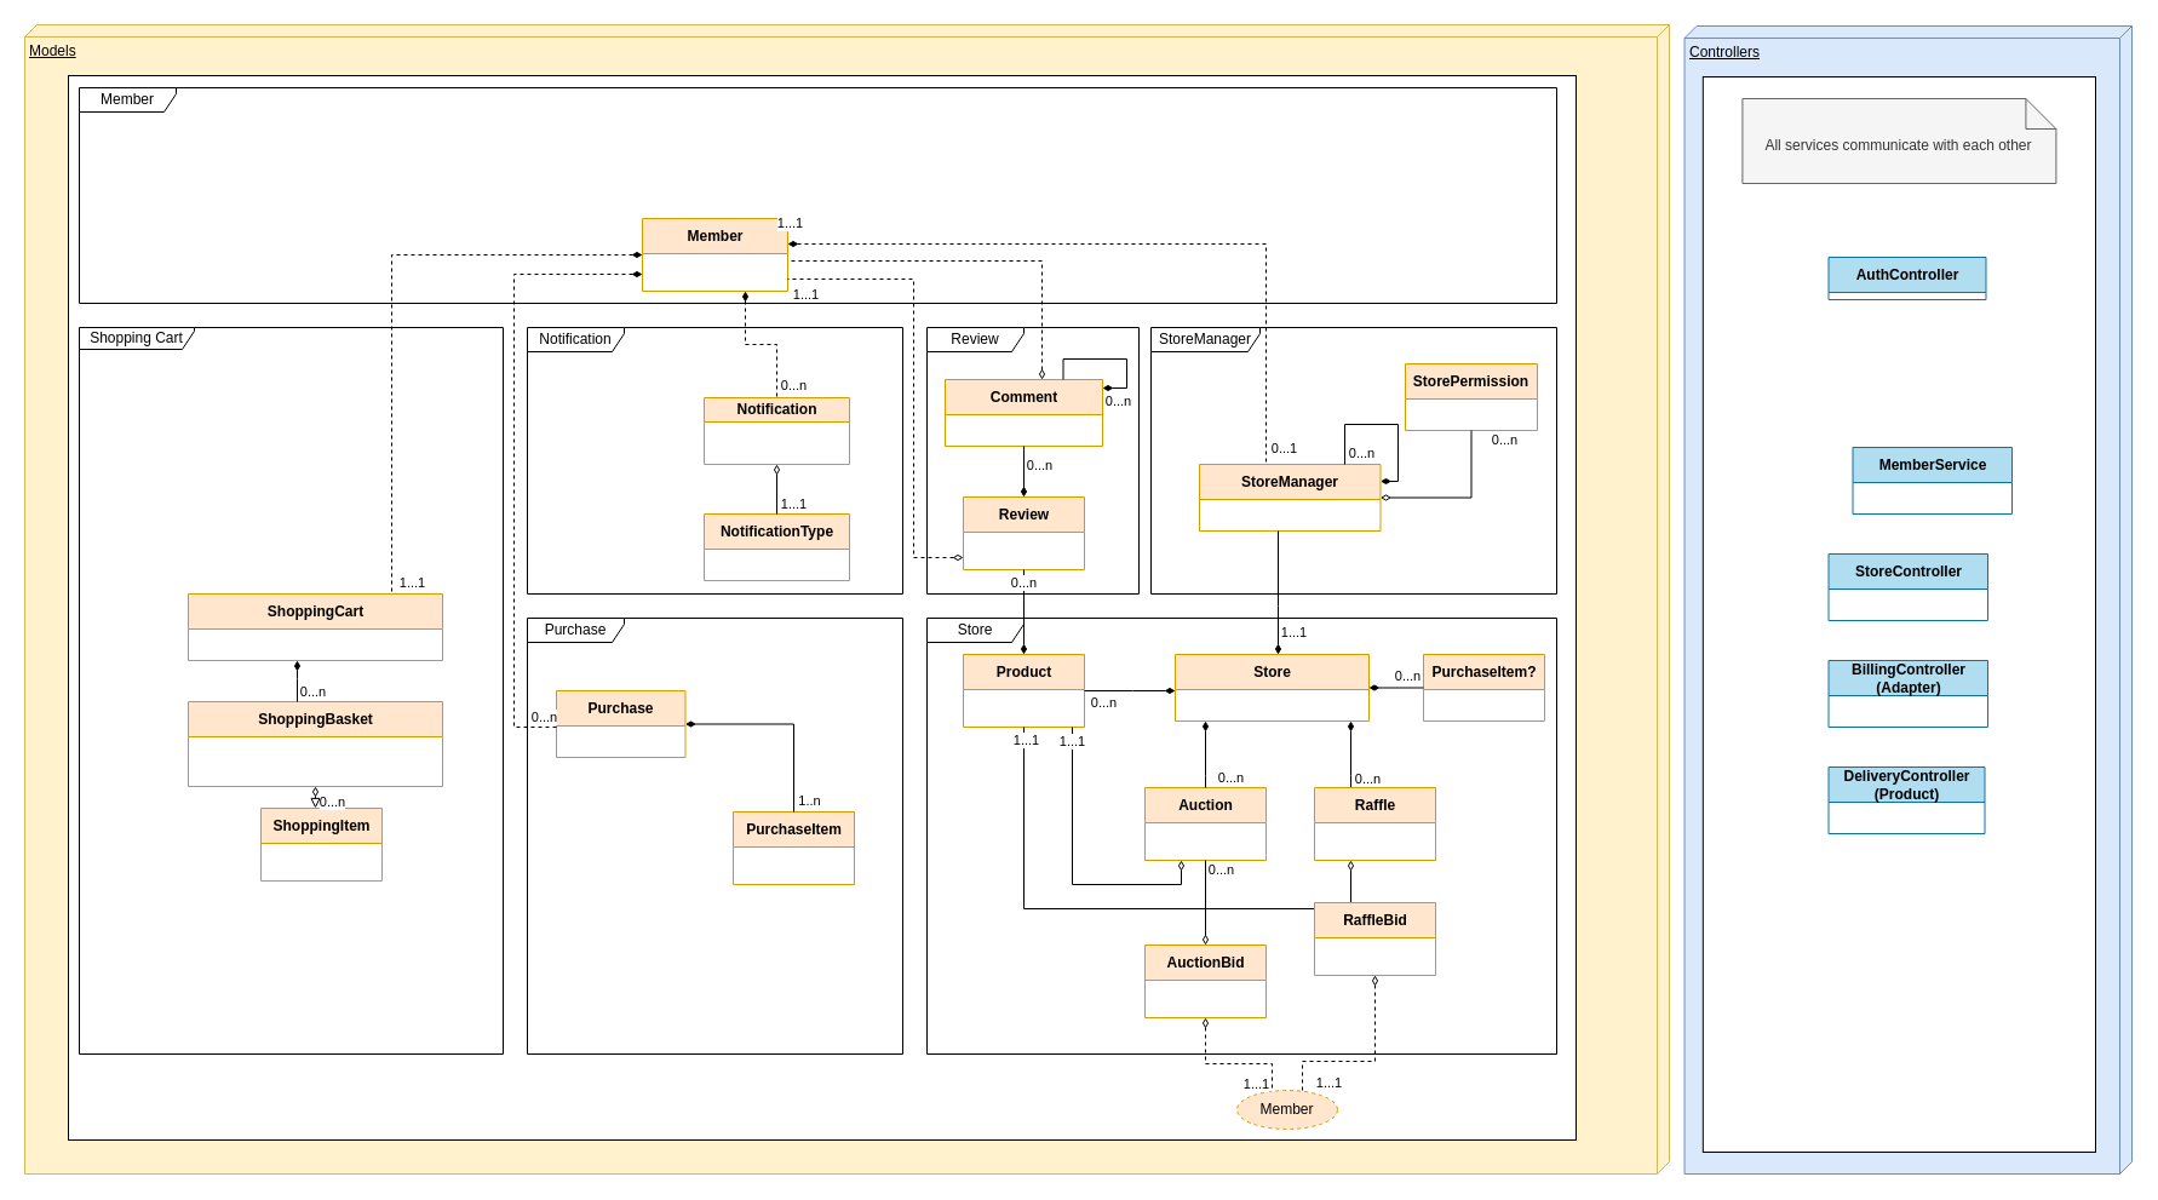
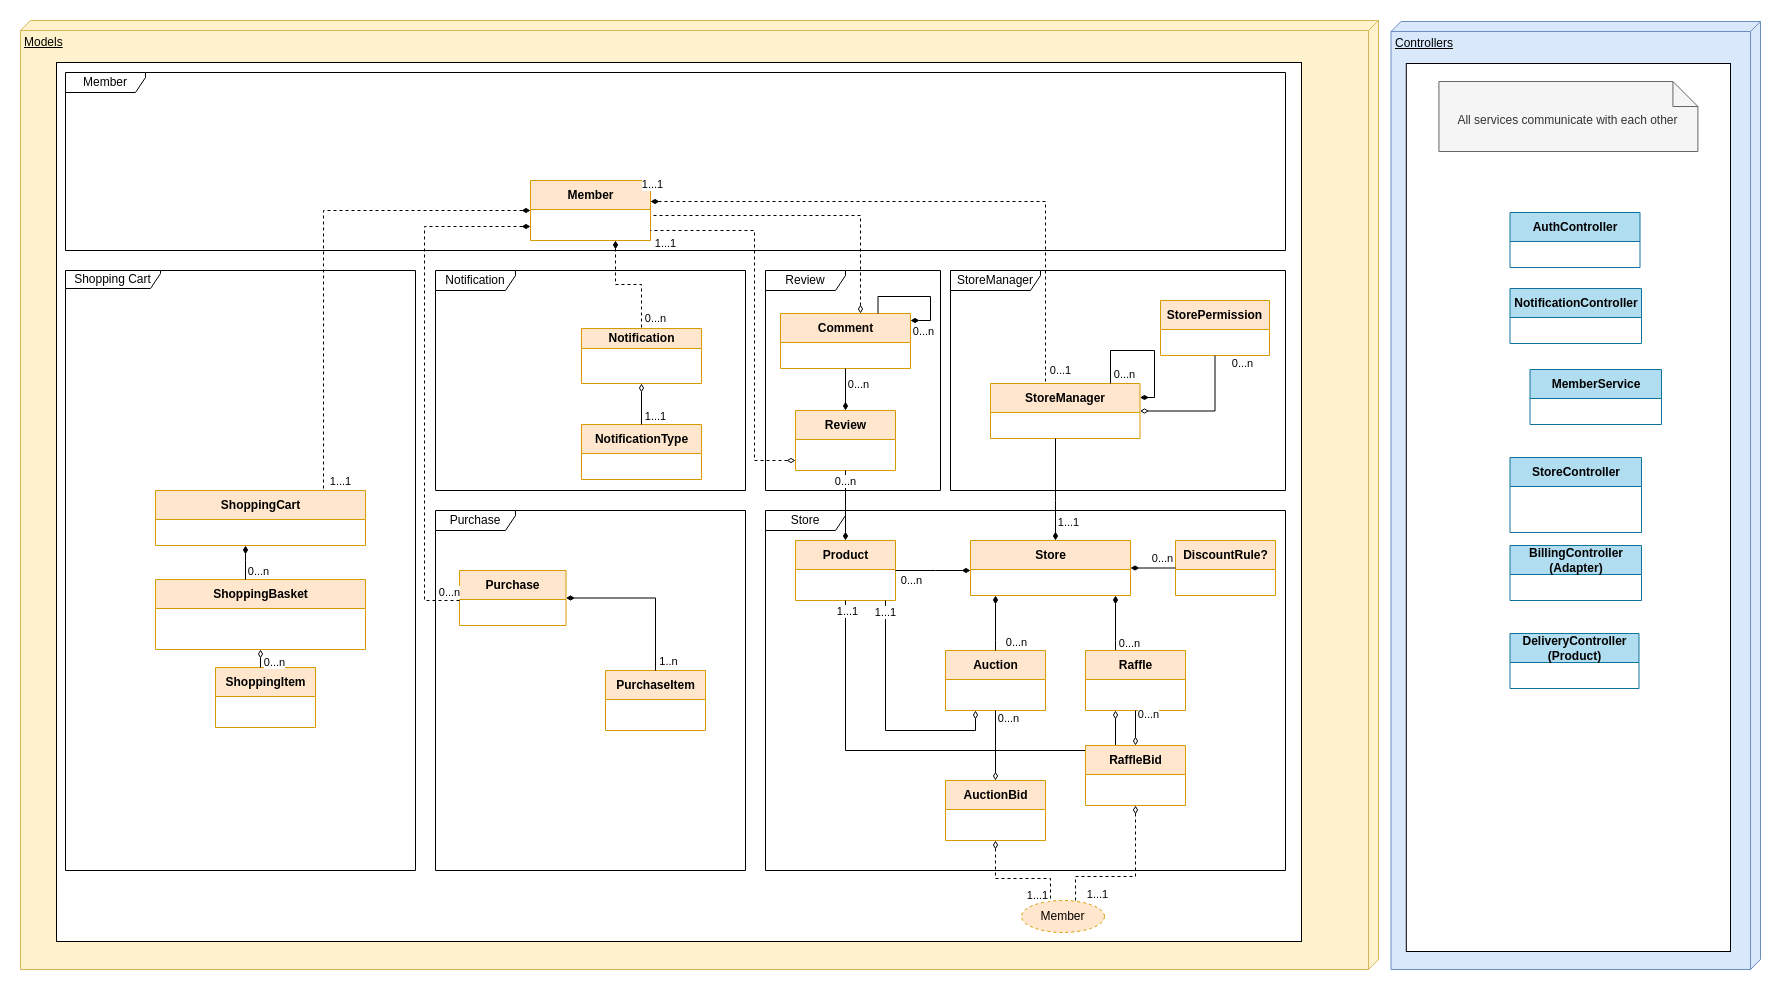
- <mxCell id="87" value="AuthController" style="swimlane;fontStyle=1;align=center;verticalAlign=middle;childLayout=stackLayout;horizontal=1;startSize=29;horizontalStack=0;resizeParent=1;resizeParentMax=0;resizeLast=0;collapsible=0;marginBottom=0;html=1;whiteSpace=wrap;fillColor=#b1ddf0;strokeColor=#10739e;" vertex="1" parent="1"><mxGeometry x="1509.5" y="212" width="130" height="35" as="geometry" /></mxCell>
+ <mxCell id="87" value="AuthController" style="swimlane;fontStyle=1;align=center;verticalAlign=middle;childLayout=stackLayout;horizontal=1;startSize=29;horizontalStack=0;resizeParent=1;resizeParentMax=0;resizeLast=0;collapsible=0;marginBottom=0;html=1;whiteSpace=wrap;fillColor=#b1ddf0;strokeColor=#10739e;" vertex="1" parent="1"><mxGeometry x="1509.5" y="212" width="130" height="55" as="geometry" /></mxCell>
+ <mxCell id="90" value="NotificationController" style="swimlane;fontStyle=1;align=center;verticalAlign=middle;childLayout=stackLayout;horizontal=1;startSize=29;horizontalStack=0;resizeParent=1;resizeParentMax=0;resizeLast=0;collapsible=0;marginBottom=0;html=1;whiteSpace=wrap;fillColor=#b1ddf0;strokeColor=#10739e;" vertex="1" parent="1"><mxGeometry x="1509.5" y="288" width="131.5" height="55" as="geometry" /></mxCell>
- <mxCell id="89" value="StoreController" style="swimlane;fontStyle=1;align=center;verticalAlign=middle;childLayout=stackLayout;horizontal=1;startSize=29;horizontalStack=0;resizeParent=1;resizeParentMax=0;resizeLast=0;collapsible=0;marginBottom=0;html=1;whiteSpace=wrap;fillColor=#b1ddf0;strokeColor=#10739e;" vertex="1" parent="1"><mxGeometry x="1509.5" y="457" width="131.5" height="55" as="geometry" /></mxCell>
+ <mxCell id="89" value="StoreController" style="swimlane;fontStyle=1;align=center;verticalAlign=middle;childLayout=stackLayout;horizontal=1;startSize=29;horizontalStack=0;resizeParent=1;resizeParentMax=0;resizeLast=0;collapsible=0;marginBottom=0;html=1;whiteSpace=wrap;fillColor=#b1ddf0;strokeColor=#10739e;" vertex="1" parent="1"><mxGeometry x="1509.5" y="457" width="131.5" height="75" as="geometry" /></mxCell>
- <mxCell id="42" value="PurchaseItem?" style="swimlane;fontStyle=1;align=center;verticalAlign=middle;childLayout=stackLayout;horizontal=1;startSize=29;horizontalStack=0;resizeParent=1;resizeParentMax=0;resizeLast=0;collapsible=0;marginBottom=0;html=1;fillColor=#ffe6cc;strokeColor=#d79b00;" vertex="1" parent="1"><mxGeometry x="1175" y="540" width="100" height="55" as="geometry" /></mxCell>
+ <mxCell id="42" value="DiscountRule?" style="swimlane;fontStyle=1;align=center;verticalAlign=middle;childLayout=stackLayout;horizontal=1;startSize=29;horizontalStack=0;resizeParent=1;resizeParentMax=0;resizeLast=0;collapsible=0;marginBottom=0;html=1;fillColor=#ffe6cc;strokeColor=#d79b00;" vertex="1" parent="1"><mxGeometry x="1175" y="540" width="100" height="55" as="geometry" /></mxCell>
- <mxCell id="58" style="edgeStyle=orthogonalEdgeStyle;rounded=0;orthogonalLoop=1;jettySize=auto;html=1;endArrow=block;endFill=0;startArrow=diamondThin;startFill=0;" edge="1" parent="1" source="54" target="57"><mxGeometry relative="1" as="geometry"><Array as="points"><mxPoint x="245" y="680" /><mxPoint x="245" y="680" /></Array><mxPoint x="665.034" y="667" as="targetPoint" /></mxGeometry></mxCell>
+ <mxCell id="58" style="edgeStyle=orthogonalEdgeStyle;rounded=0;orthogonalLoop=1;jettySize=auto;html=1;endArrow=none;endFill=0;startArrow=diamondThin;startFill=0;" edge="1" parent="1" source="54" target="57"><mxGeometry relative="1" as="geometry"><Array as="points"><mxPoint x="245" y="680" /><mxPoint x="245" y="680" /></Array><mxPoint x="665.034" y="667" as="targetPoint" /></mxGeometry></mxCell>
+ <mxCell id="75" style="edgeStyle=orthogonalEdgeStyle;rounded=0;orthogonalLoop=1;jettySize=auto;html=1;startArrow=diamondThin;startFill=0;endArrow=none;endFill=0;" edge="1" parent="1" source="77" target="74"><mxGeometry relative="1" as="geometry" /></mxCell>
+ <mxCell id="76" value="0...n" style="edgeLabel;html=1;align=center;verticalAlign=middle;resizable=0;points=[];" vertex="1" connectable="0" parent="75"><mxGeometry x="0.686" y="-1" relative="1" as="geometry"><mxPoint x="11" y="-4" as="offset" /></mxGeometry></mxCell>
